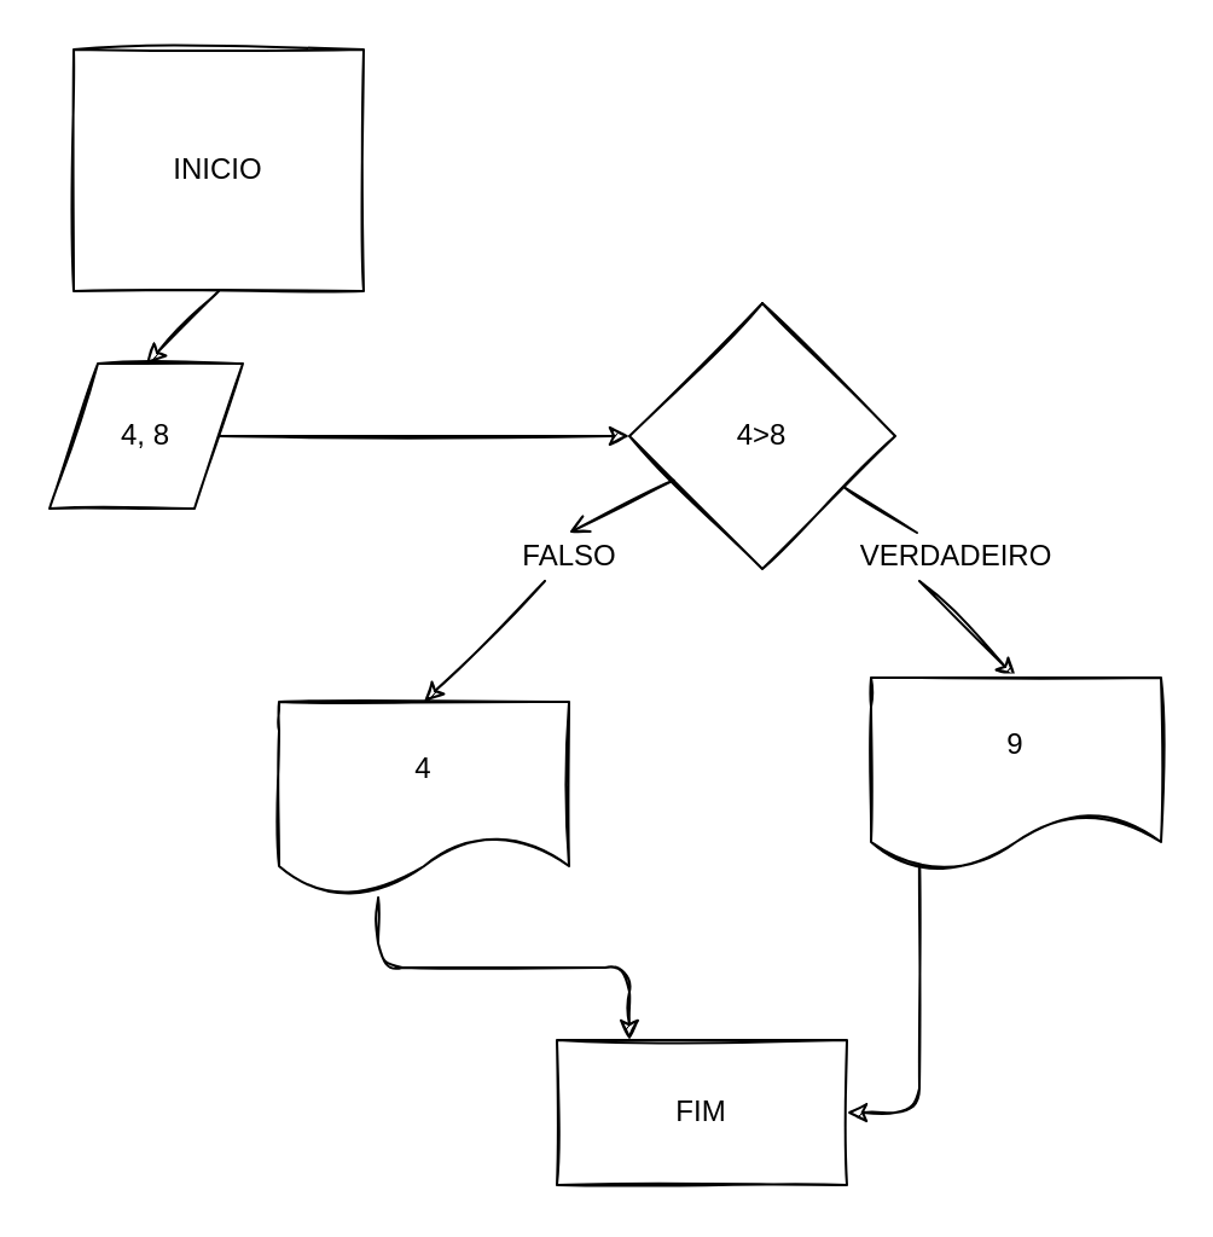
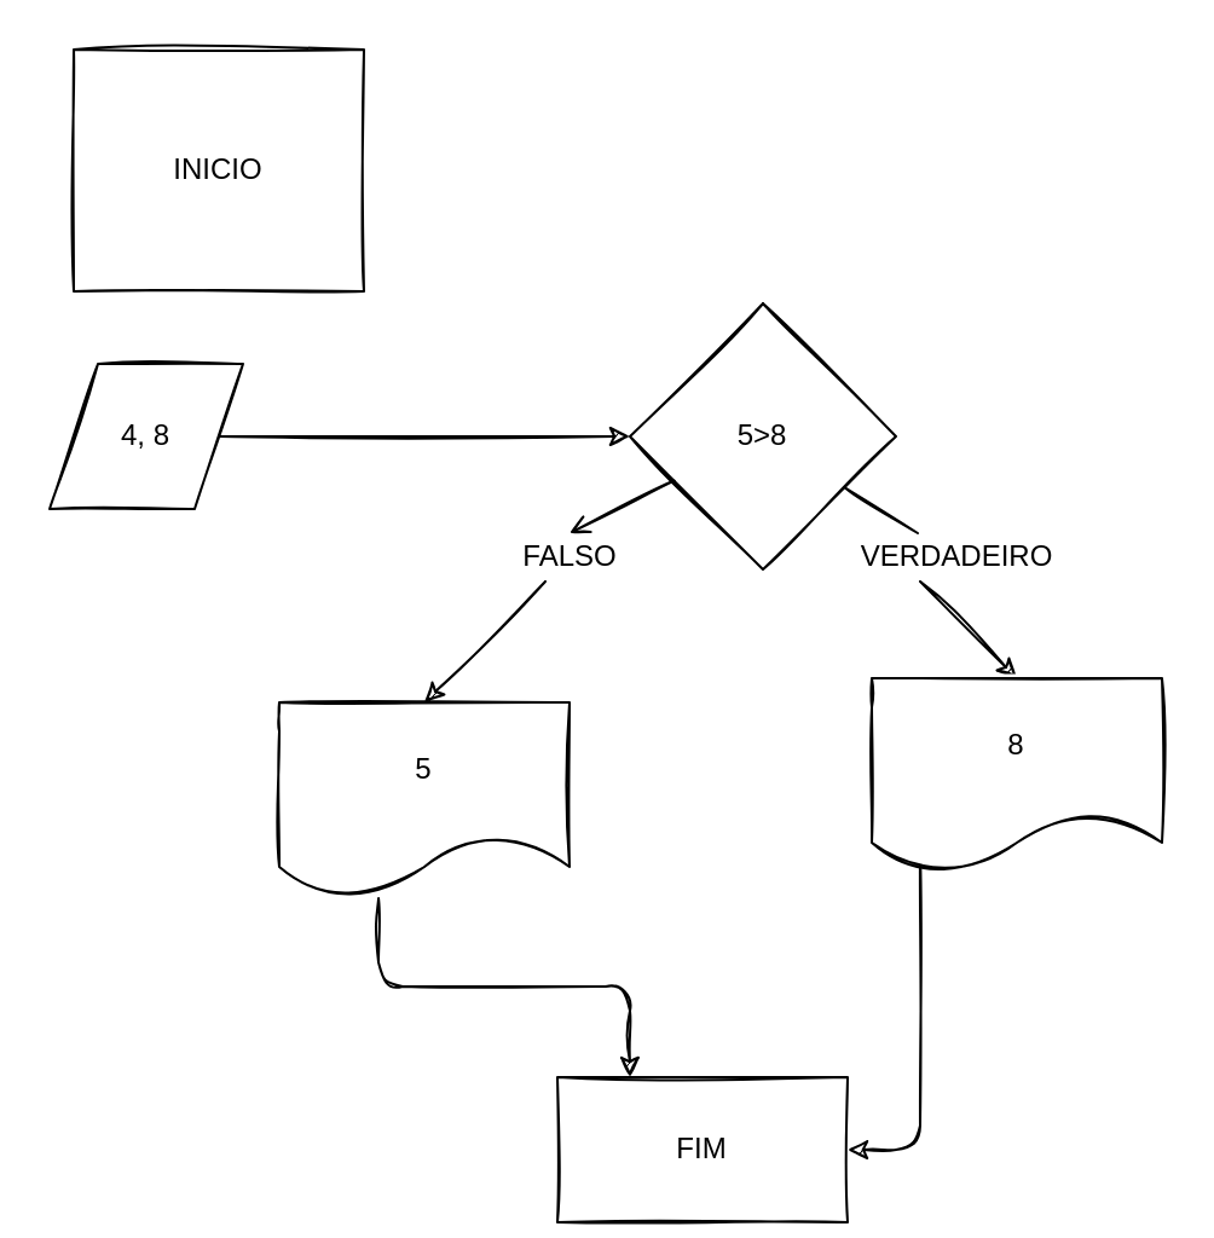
- <mxCell id="7" value="" style="endArrow=classic;html=1;entryX=0.5;entryY=0;entryDx=0;entryDy=0;exitX=0.5;exitY=1;exitDx=0;exitDy=0;sketch=1;" edge="1" parent="1" source="2" target="4"><mxGeometry width="50" height="50" relative="1" as="geometry"><mxPoint x="10" y="110" as="sourcePoint" /><mxPoint x="10" y="100" as="targetPoint" /></mxGeometry></mxCell>
- <mxCell id="6" value="4&amp;gt;8" style="rhombus;whiteSpace=wrap;html=1;sketch=1;" vertex="1" parent="1"><mxGeometry x="260" y="125" width="110" height="110" as="geometry" /></mxCell>
+ <mxCell id="6" value="5&amp;gt;8" style="rhombus;whiteSpace=wrap;html=1;sketch=1;" vertex="1" parent="1"><mxGeometry x="260" y="125" width="110" height="110" as="geometry" /></mxCell>
- <mxCell id="17" value="9" style="shape=document;whiteSpace=wrap;html=1;boundedLbl=1;rounded=0;sketch=1;" vertex="1" parent="1"><mxGeometry x="360" y="280" width="120" height="80" as="geometry" /></mxCell>
+ <mxCell id="17" value="8" style="shape=document;whiteSpace=wrap;html=1;boundedLbl=1;rounded=0;sketch=1;" vertex="1" parent="1"><mxGeometry x="360" y="280" width="120" height="80" as="geometry" /></mxCell>
- <mxCell id="5" value="4" style="shape=document;whiteSpace=wrap;html=1;boundedLbl=1;sketch=1;" vertex="1" parent="1"><mxGeometry x="115" y="290" width="120" height="80" as="geometry" /></mxCell>
+ <mxCell id="5" value="5" style="shape=document;whiteSpace=wrap;html=1;boundedLbl=1;sketch=1;" vertex="1" parent="1"><mxGeometry x="115" y="290" width="120" height="80" as="geometry" /></mxCell>
- <mxCell id="3" value="FIM" style="whiteSpace=wrap;html=1;sketch=1;" vertex="1" parent="1"><mxGeometry x="230" y="430" width="120" height="60" as="geometry" /></mxCell>
+ <mxCell id="3" value="FIM" style="whiteSpace=wrap;html=1;sketch=1;" vertex="1" parent="1"><mxGeometry x="230" y="445" width="120" height="60" as="geometry" /></mxCell>
